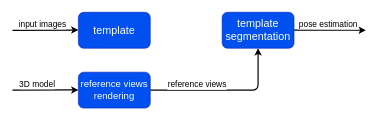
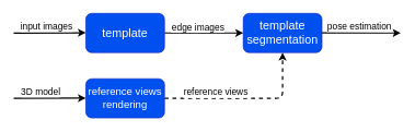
+ <mxCell id="2" style="edgeStyle=none;html=1;fontSize=14;strokeColor=#000000;strokeWidth=2;" edge="1" parent="1" source="4" target="10"><mxGeometry relative="1" as="geometry" /></mxCell>
+ <mxCell id="3" value="edge images" style="edgeLabel;html=1;align=center;verticalAlign=middle;resizable=0;points=[];fontSize=14;fontColor=#000000;" vertex="1" connectable="0" parent="2"><mxGeometry x="-0.374" relative="1" as="geometry"><mxPoint x="12" y="-10" as="offset" /></mxGeometry></mxCell>
- <mxCell id="5" style="edgeStyle=none;html=1;entryX=0.5;entryY=1;entryDx=0;entryDy=0;fontSize=14;strokeColor=#000000;strokeWidth=2;" edge="1" parent="1" source="7" target="10"><mxGeometry relative="1" as="geometry"><Array as="points"><mxPoint x="430" y="150" /></Array></mxGeometry></mxCell>
+ <mxCell id="5" style="edgeStyle=none;html=1;entryX=0.5;entryY=1;entryDx=0;entryDy=0;fontSize=14;strokeColor=#000000;strokeWidth=2;dashed=1;" edge="1" parent="1" source="7" target="10"><mxGeometry relative="1" as="geometry"><Array as="points"><mxPoint x="430" y="150" /></Array></mxGeometry></mxCell>
